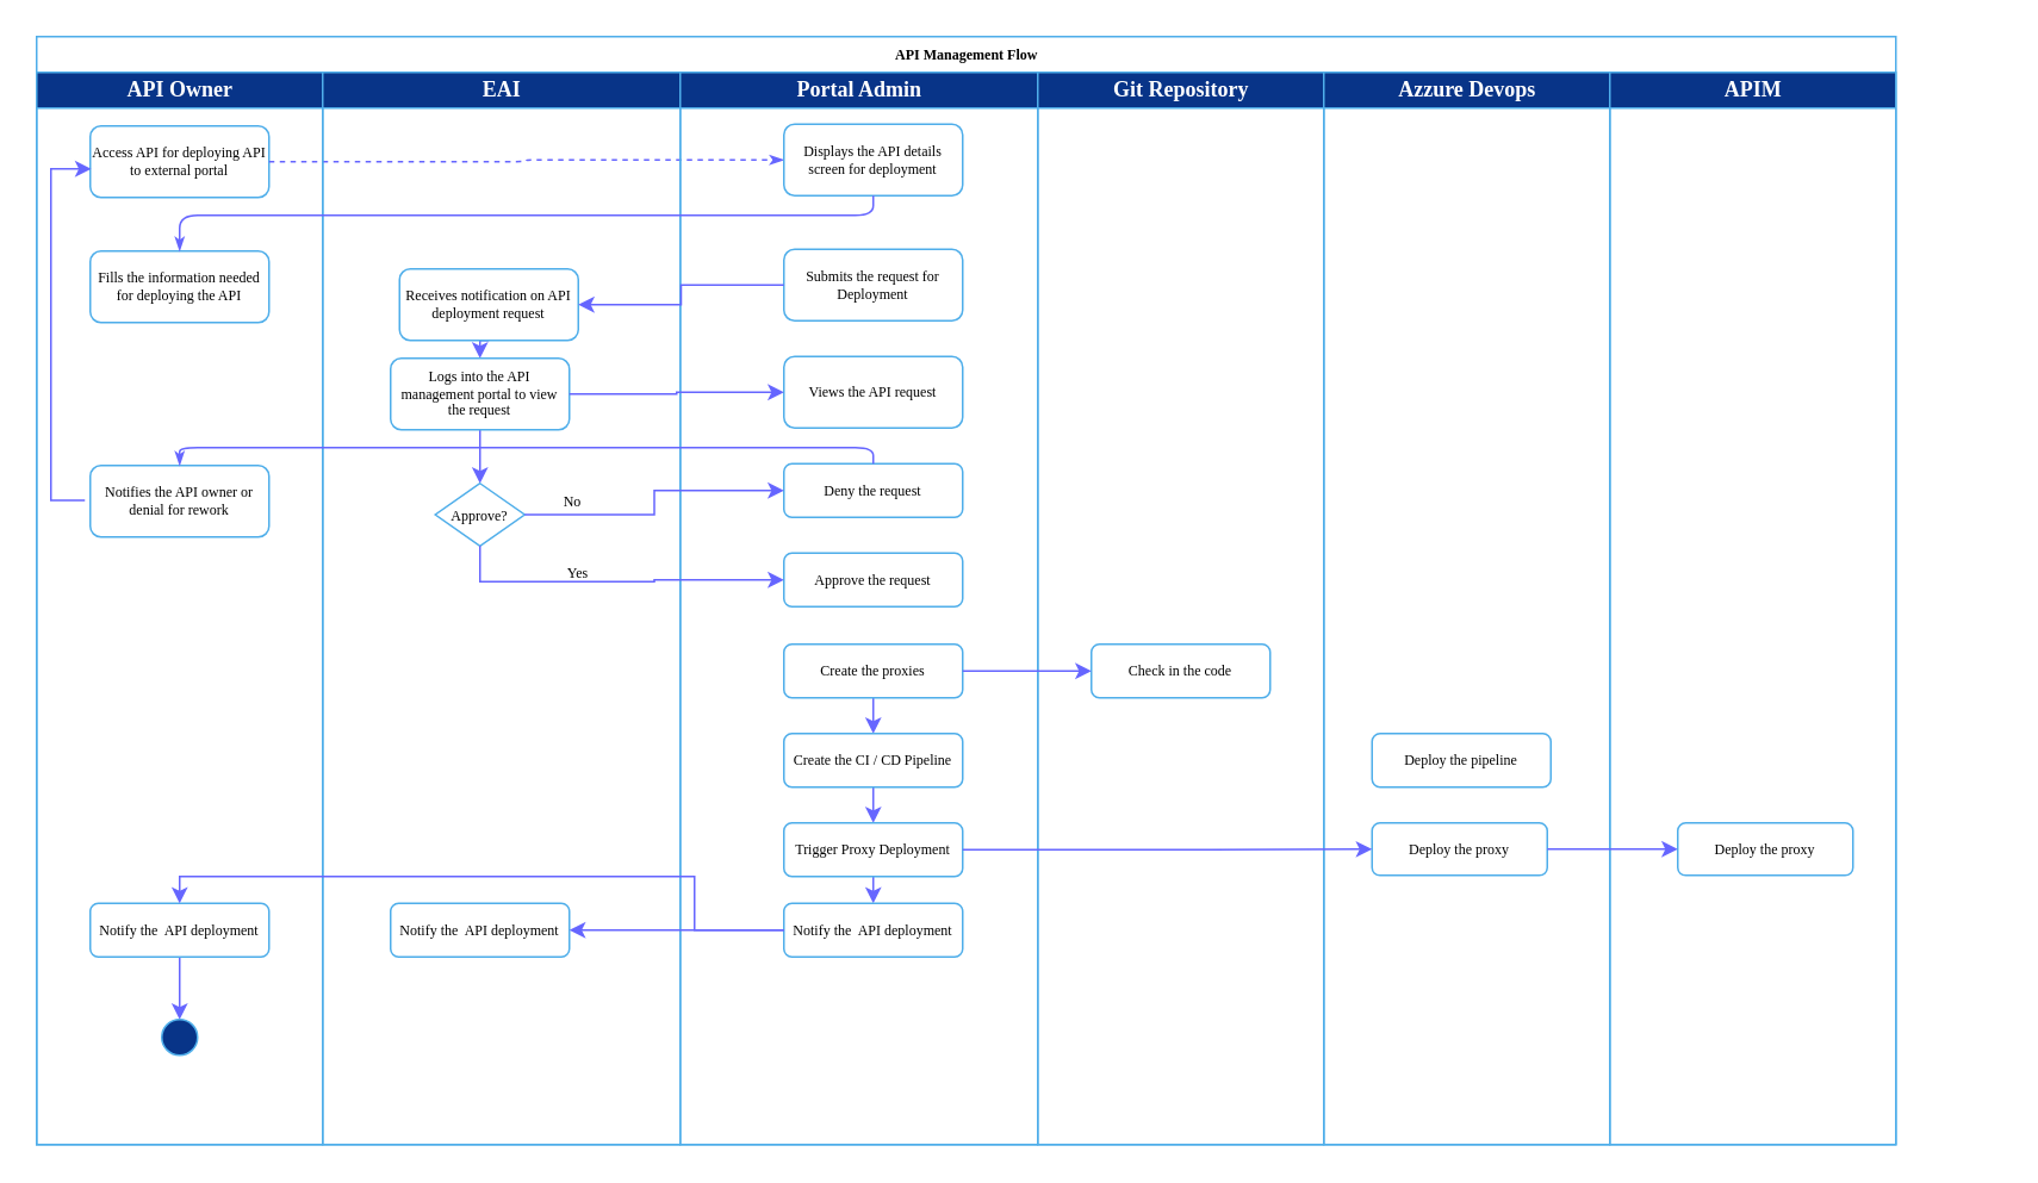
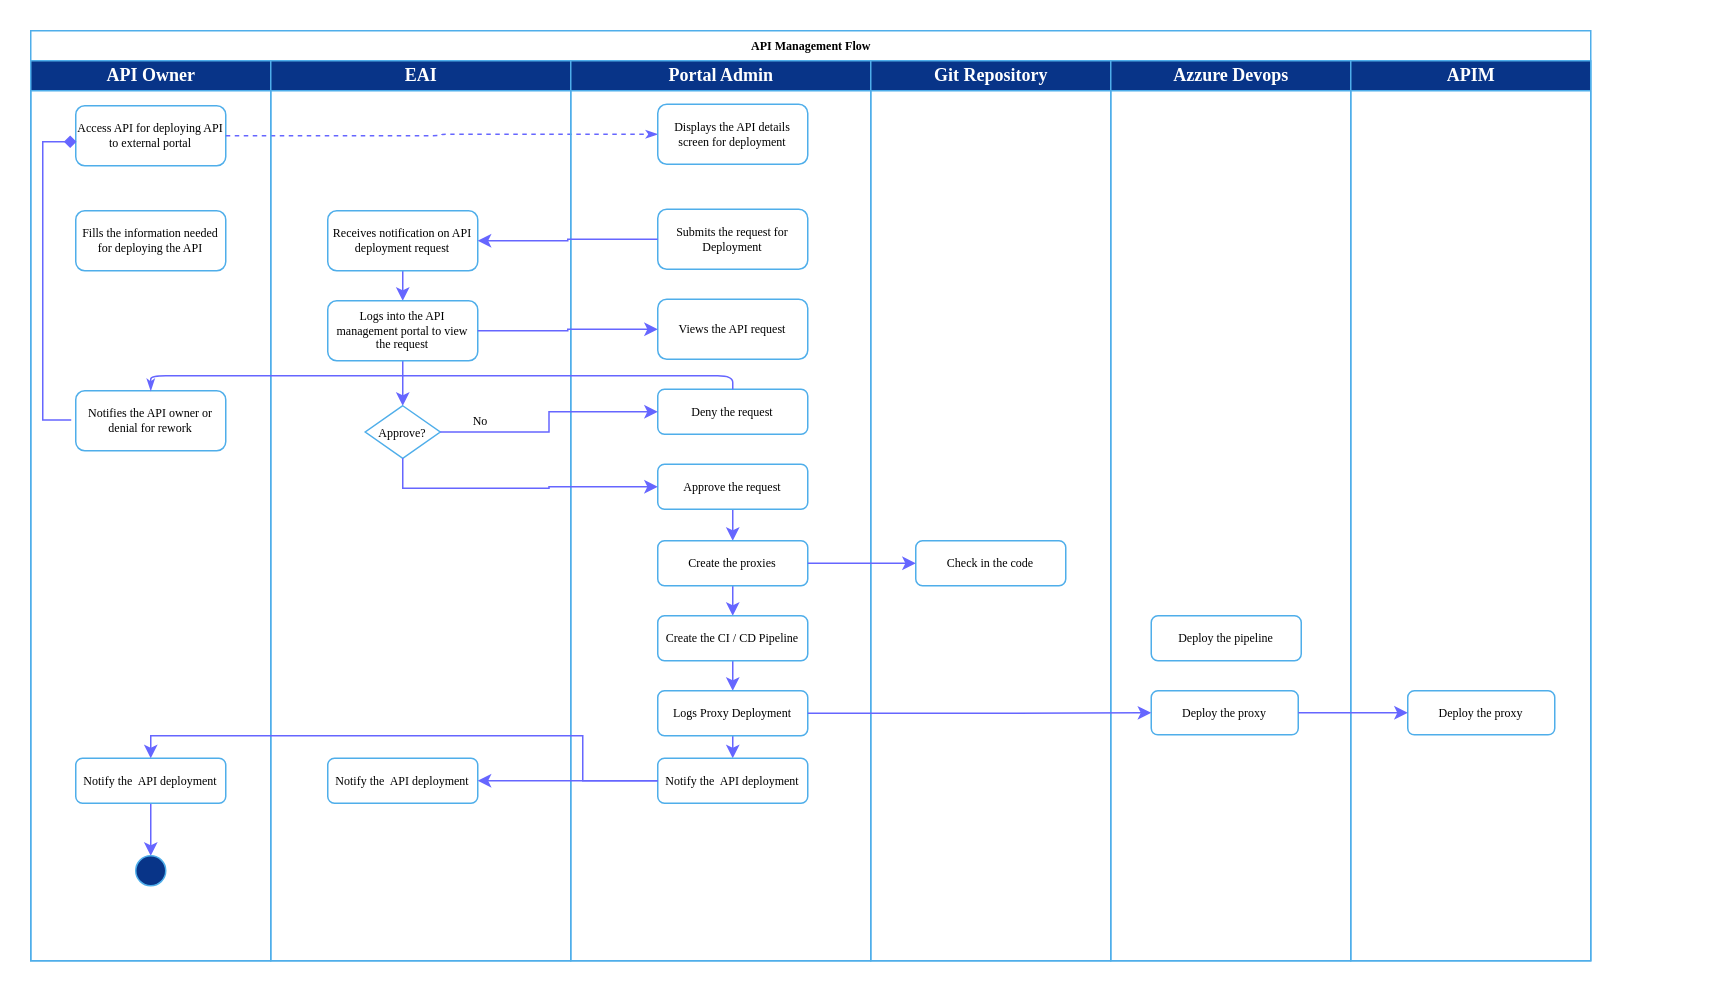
- <mxCell id="6" style="edgeStyle=orthogonalEdgeStyle;rounded=0;orthogonalLoop=1;jettySize=auto;html=1;entryX=0.005;entryY=0.6;entryDx=0;entryDy=0;entryPerimeter=0;fontFamily=Montserrat;fontSource=https%3A%2F%2Ffonts.googleapis.com%2Fcss%3Ffamily%3DMontserrat;fontSize=8;strokeColor=#6666FF;exitX=-0.03;exitY=0.488;exitDx=0;exitDy=0;exitPerimeter=0;" edge="1" parent="3" source="7" target="4"><mxGeometry relative="1" as="geometry"><Array as="points"><mxPoint x="8" y="240" /><mxPoint x="8" y="54" /></Array></mxGeometry></mxCell>
+ <mxCell id="6" style="edgeStyle=orthogonalEdgeStyle;rounded=0;orthogonalLoop=1;jettySize=auto;html=1;entryX=0.005;entryY=0.6;entryDx=0;entryDy=0;entryPerimeter=0;fontFamily=Montserrat;fontSource=https%3A%2F%2Ffonts.googleapis.com%2Fcss%3Ffamily%3DMontserrat;fontSize=8;strokeColor=#6666FF;exitX=-0.03;exitY=0.488;exitDx=0;exitDy=0;exitPerimeter=0;endArrow=diamond;" edge="1" parent="3" source="7" target="4"><mxGeometry relative="1" as="geometry"><Array as="points"><mxPoint x="8" y="240" /><mxPoint x="8" y="54" /></Array></mxGeometry></mxCell>
- <mxCell id="43" style="edgeStyle=orthogonalEdgeStyle;rounded=1;html=1;labelBackgroundColor=none;startArrow=none;startFill=0;startSize=5;endArrow=classicThin;endFill=1;endSize=5;jettySize=auto;orthogonalLoop=1;strokeWidth=1;fontFamily=Verdana;fontSize=8;exitX=0.5;exitY=1;exitDx=0;exitDy=0;entryX=0.5;entryY=0;entryDx=0;entryDy=0;strokeColor=#6666FF;" edge="1" parent="2" source="22" target="5"><mxGeometry relative="1" as="geometry"><mxPoint x="458" y="180" as="sourcePoint" /><mxPoint x="248" y="210" as="targetPoint" /><Array as="points"><mxPoint x="440" y="100" /><mxPoint x="70" y="100" /></Array></mxGeometry></mxCell>
- <mxCell id="14" value="Receives notification on API deployment request" style="rounded=1;whiteSpace=wrap;html=1;shadow=0;labelBackgroundColor=none;strokeWidth=1;fontFamily=Montserrat;fontSize=8;align=center;fontSource=https%3A%2F%2Ffonts.googleapis.com%2Fcss%3Ffamily%3DMontserrat;strokeColor=#4FAEEA;" vertex="1" parent="12"><mxGeometry x="43" y="110" width="100" height="40" as="geometry" /></mxCell>
+ <mxCell id="14" value="Receives notification on API deployment request" style="rounded=1;whiteSpace=wrap;html=1;shadow=0;labelBackgroundColor=none;strokeWidth=1;fontFamily=Montserrat;fontSize=8;align=center;fontSource=https%3A%2F%2Ffonts.googleapis.com%2Fcss%3Ffamily%3DMontserrat;strokeColor=#4FAEEA;" vertex="1" parent="12"><mxGeometry x="38" y="100" width="100" height="40" as="geometry" /></mxCell>
- <mxCell id="19" value="Yes" style="text;html=1;strokeColor=none;fillColor=none;align=center;verticalAlign=middle;whiteSpace=wrap;rounded=0;fontFamily=Montserrat;fontSource=https%3A%2F%2Ffonts.googleapis.com%2Fcss%3Ffamily%3DMontserrat;fontSize=8;" vertex="1" parent="12"><mxGeometry x="113" y="265" width="60" height="30" as="geometry" /></mxCell>
+ <mxCell id="27" style="edgeStyle=orthogonalEdgeStyle;rounded=0;orthogonalLoop=1;jettySize=auto;html=1;exitX=0.5;exitY=1;exitDx=0;exitDy=0;entryX=0.5;entryY=0;entryDx=0;entryDy=0;fontFamily=Montserrat;fontSource=https%3A%2F%2Ffonts.googleapis.com%2Fcss%3Ffamily%3DMontserrat;fontSize=8;strokeColor=#6666FF;" edge="1" parent="21" source="28" target="30"><mxGeometry relative="1" as="geometry" /></mxCell>
- <mxCell id="34" value="Trigger Proxy Deployment" style="rounded=1;whiteSpace=wrap;html=1;shadow=0;labelBackgroundColor=none;strokeWidth=1;fontFamily=Montserrat;fontSize=8;align=center;fontSource=https%3A%2F%2Ffonts.googleapis.com%2Fcss%3Ffamily%3DMontserrat;strokeColor=#4FAEEA;" vertex="1" parent="21"><mxGeometry x="58" y="420" width="100" height="30" as="geometry" /></mxCell>
+ <mxCell id="34" value="Logs Proxy Deployment" style="rounded=1;whiteSpace=wrap;html=1;shadow=0;labelBackgroundColor=none;strokeWidth=1;fontFamily=Montserrat;fontSize=8;align=center;fontSource=https%3A%2F%2Ffonts.googleapis.com%2Fcss%3Ffamily%3DMontserrat;strokeColor=#4FAEEA;" vertex="1" parent="21"><mxGeometry x="58" y="420" width="100" height="30" as="geometry" /></mxCell>
